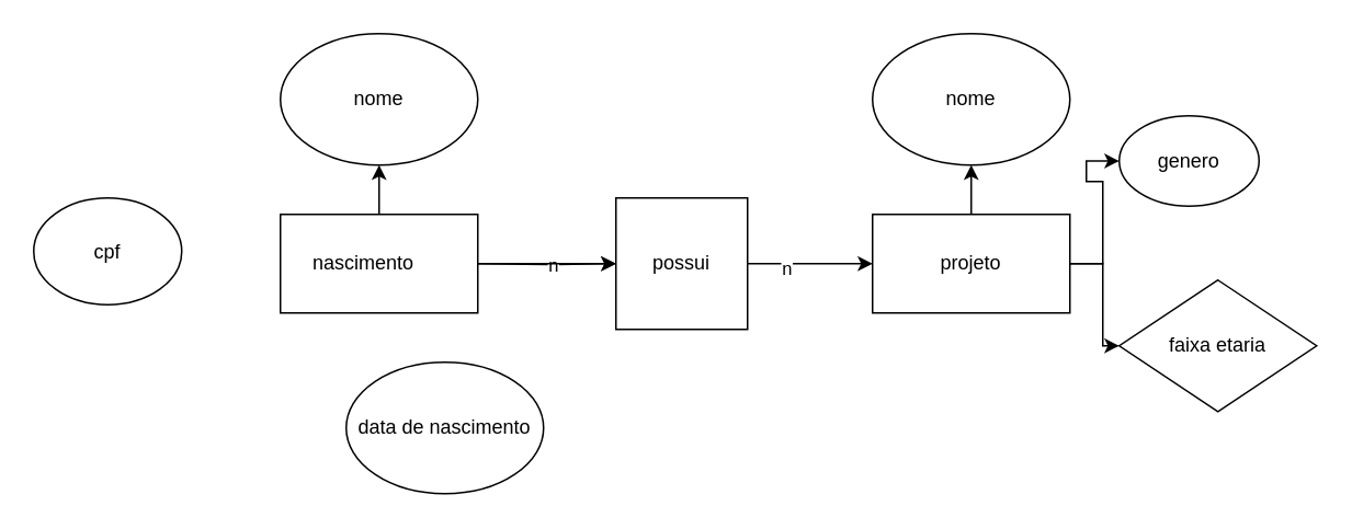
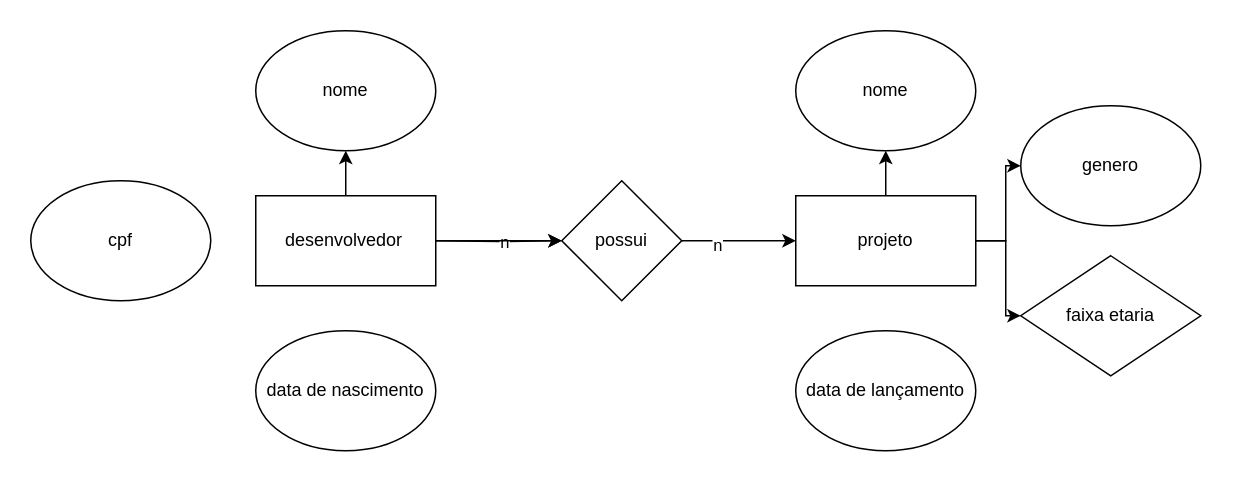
- <mxCell id="19" value="genero" style="ellipse;whiteSpace=wrap;html=1;" vertex="1" parent="1"><mxGeometry x="680" y="70" width="85" height="55" as="geometry" /></mxCell>
+ <mxCell id="19" value="genero" style="ellipse;whiteSpace=wrap;html=1;" vertex="1" parent="1"><mxGeometry x="680" y="70" width="120" height="80" as="geometry" /></mxCell>
- <mxCell id="11" value="cpf" style="ellipse;whiteSpace=wrap;html=1;" vertex="1" parent="1"><mxGeometry x="20" y="120" width="90" height="65" as="geometry" /></mxCell>
+ <mxCell id="11" value="cpf" style="ellipse;whiteSpace=wrap;html=1;" vertex="1" parent="1"><mxGeometry x="20" y="120" width="120" height="80" as="geometry" /></mxCell>
- <mxCell id="9" value="nascimento&lt;span style=&quot;white-space: pre;&quot;&gt;&#09;&lt;/span&gt;" style="rounded=0;whiteSpace=wrap;html=1;" vertex="1" parent="1"><mxGeometry x="170" y="130" width="120" height="60" as="geometry" /></mxCell>
+ <mxCell id="9" value="desenvolvedor&lt;span style=&quot;white-space: pre;&quot;&gt;&#09;&lt;/span&gt;" style="rounded=0;whiteSpace=wrap;html=1;" vertex="1" parent="1"><mxGeometry x="170" y="130" width="120" height="60" as="geometry" /></mxCell>
- <mxCell id="6" value="possui" style="whiteSpace=wrap;html=1;rounded=0;" vertex="1" parent="1"><mxGeometry x="374" y="120" width="80" height="80" as="geometry" /></mxCell>
+ <mxCell id="6" value="possui" style="rhombus;whiteSpace=wrap;html=1;rounded=0;" vertex="1" parent="1"><mxGeometry x="374" y="120" width="80" height="80" as="geometry" /></mxCell>
- <mxCell id="12" value="data de nascimento" style="ellipse;whiteSpace=wrap;html=1;" vertex="1" parent="1"><mxGeometry x="210" y="220" width="120" height="80" as="geometry" /></mxCell>
+ <mxCell id="12" value="data de nascimento" style="ellipse;whiteSpace=wrap;html=1;" vertex="1" parent="1"><mxGeometry x="170" y="220" width="120" height="80" as="geometry" /></mxCell>
+ <mxCell id="18" value="data de lançamento" style="ellipse;whiteSpace=wrap;html=1;" vertex="1" parent="1"><mxGeometry x="530" y="220" width="120" height="80" as="geometry" /></mxCell>
